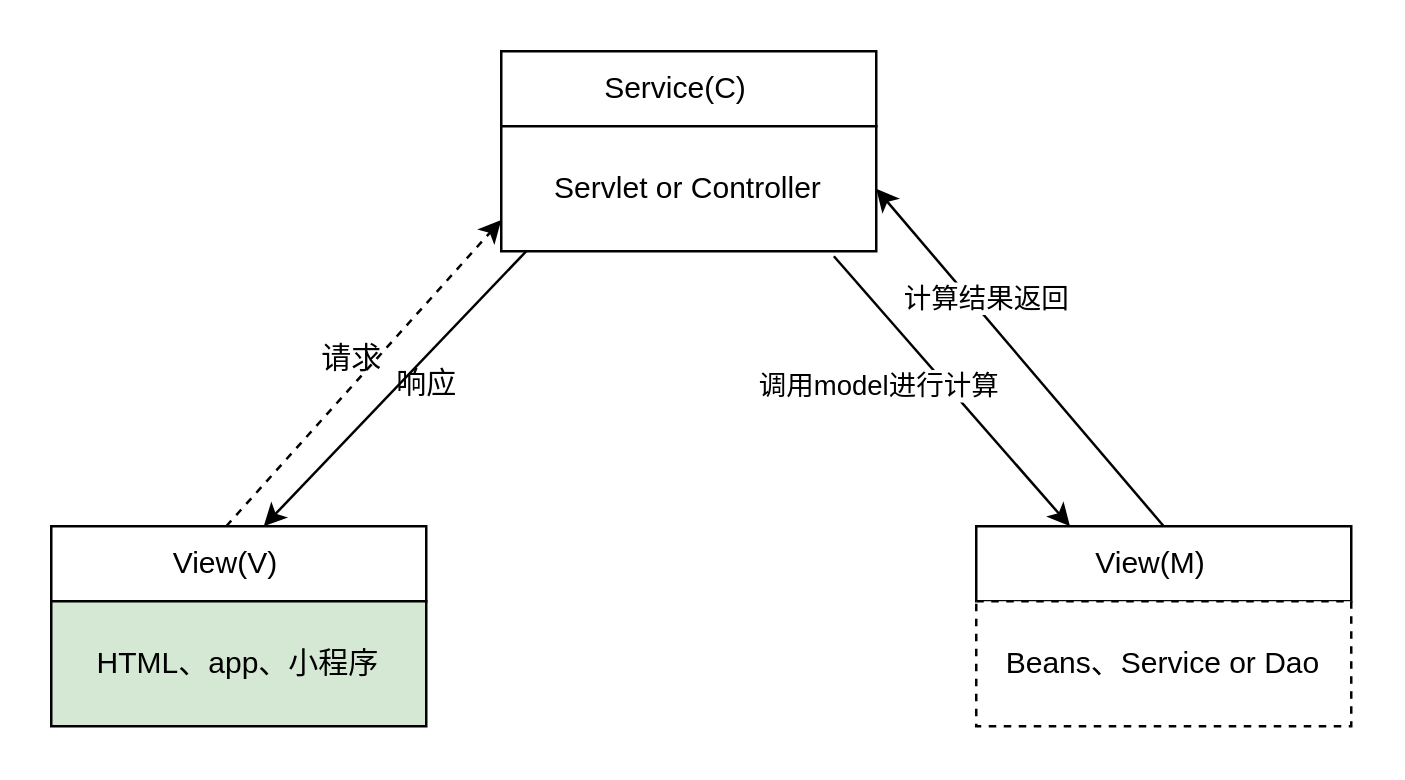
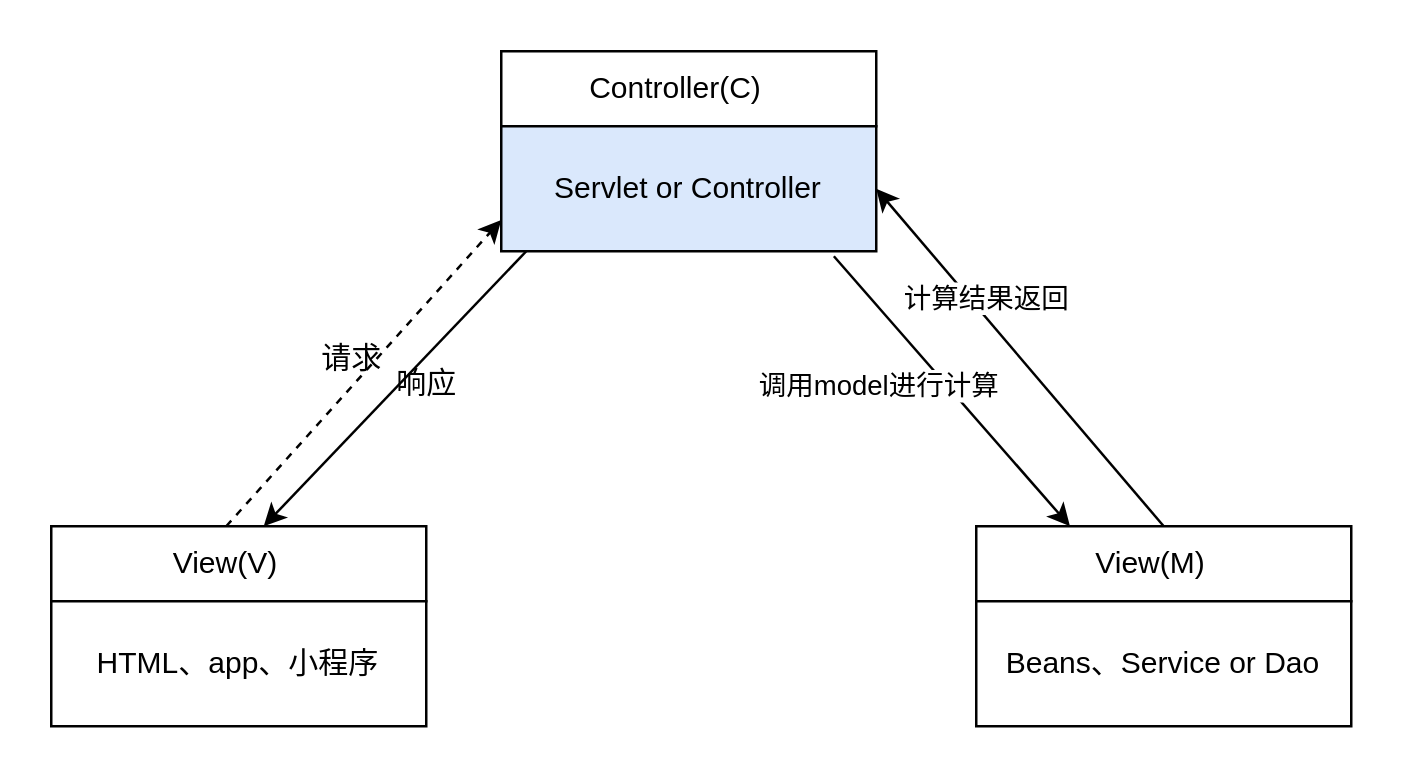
- <mxCell id="5" value="Service(C)" style="text;html=1;align=center;verticalAlign=middle;whiteSpace=wrap;rounded=0;" vertex="1" parent="2"><mxGeometry x="40" width="60" height="30" as="geometry" /></mxCell>
+ <mxCell id="5" value="Controller(C)" style="text;html=1;align=center;verticalAlign=middle;whiteSpace=wrap;rounded=0;" vertex="1" parent="2"><mxGeometry x="40" width="60" height="30" as="geometry" /></mxCell>
- <mxCell id="4" value="Servlet or Controller" style="rounded=0;whiteSpace=wrap;html=1;" vertex="1" parent="2"><mxGeometry y="30" width="150" height="50" as="geometry" /></mxCell>
+ <mxCell id="4" value="Servlet or Controller" style="rounded=0;whiteSpace=wrap;html=1;fillColor=#dae8fc;" vertex="1" parent="2"><mxGeometry y="30" width="150" height="50" as="geometry" /></mxCell>
- <mxCell id="8" value="HTML、app、小程序" style="rounded=0;whiteSpace=wrap;html=1;fillColor=#d5e8d4;" vertex="1" parent="6"><mxGeometry y="30" width="150" height="50" as="geometry" /></mxCell>
+ <mxCell id="8" value="HTML、app、小程序" style="rounded=0;whiteSpace=wrap;html=1;" vertex="1" parent="6"><mxGeometry y="30" width="150" height="50" as="geometry" /></mxCell>
- <mxCell id="12" value="Beans、Service or Dao" style="rounded=0;whiteSpace=wrap;html=1;dashed=1;" vertex="1" parent="10"><mxGeometry y="30" width="150" height="50" as="geometry" /></mxCell>
+ <mxCell id="12" value="Beans、Service or Dao" style="rounded=0;whiteSpace=wrap;html=1;" vertex="1" parent="10"><mxGeometry y="30" width="150" height="50" as="geometry" /></mxCell>
